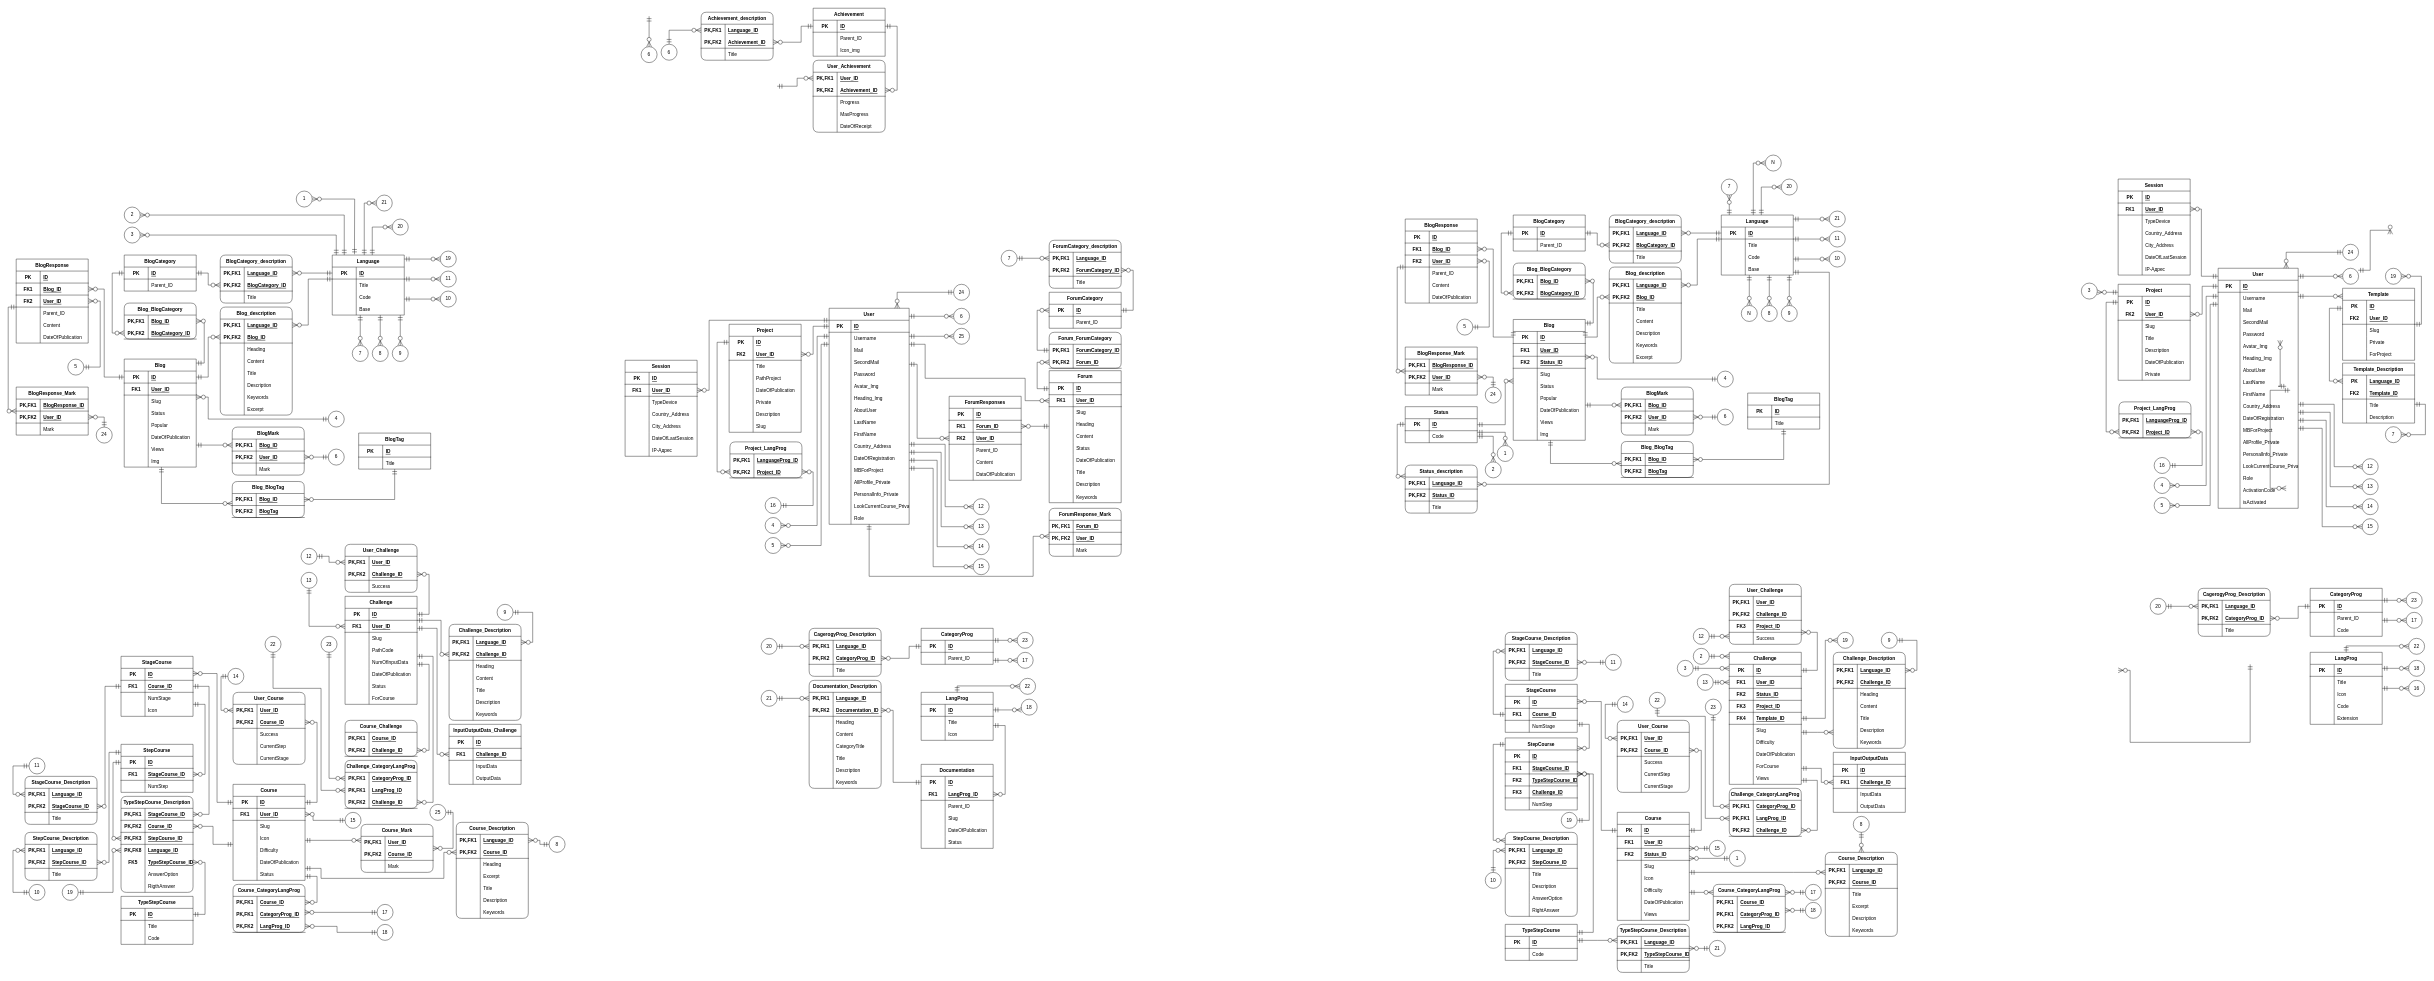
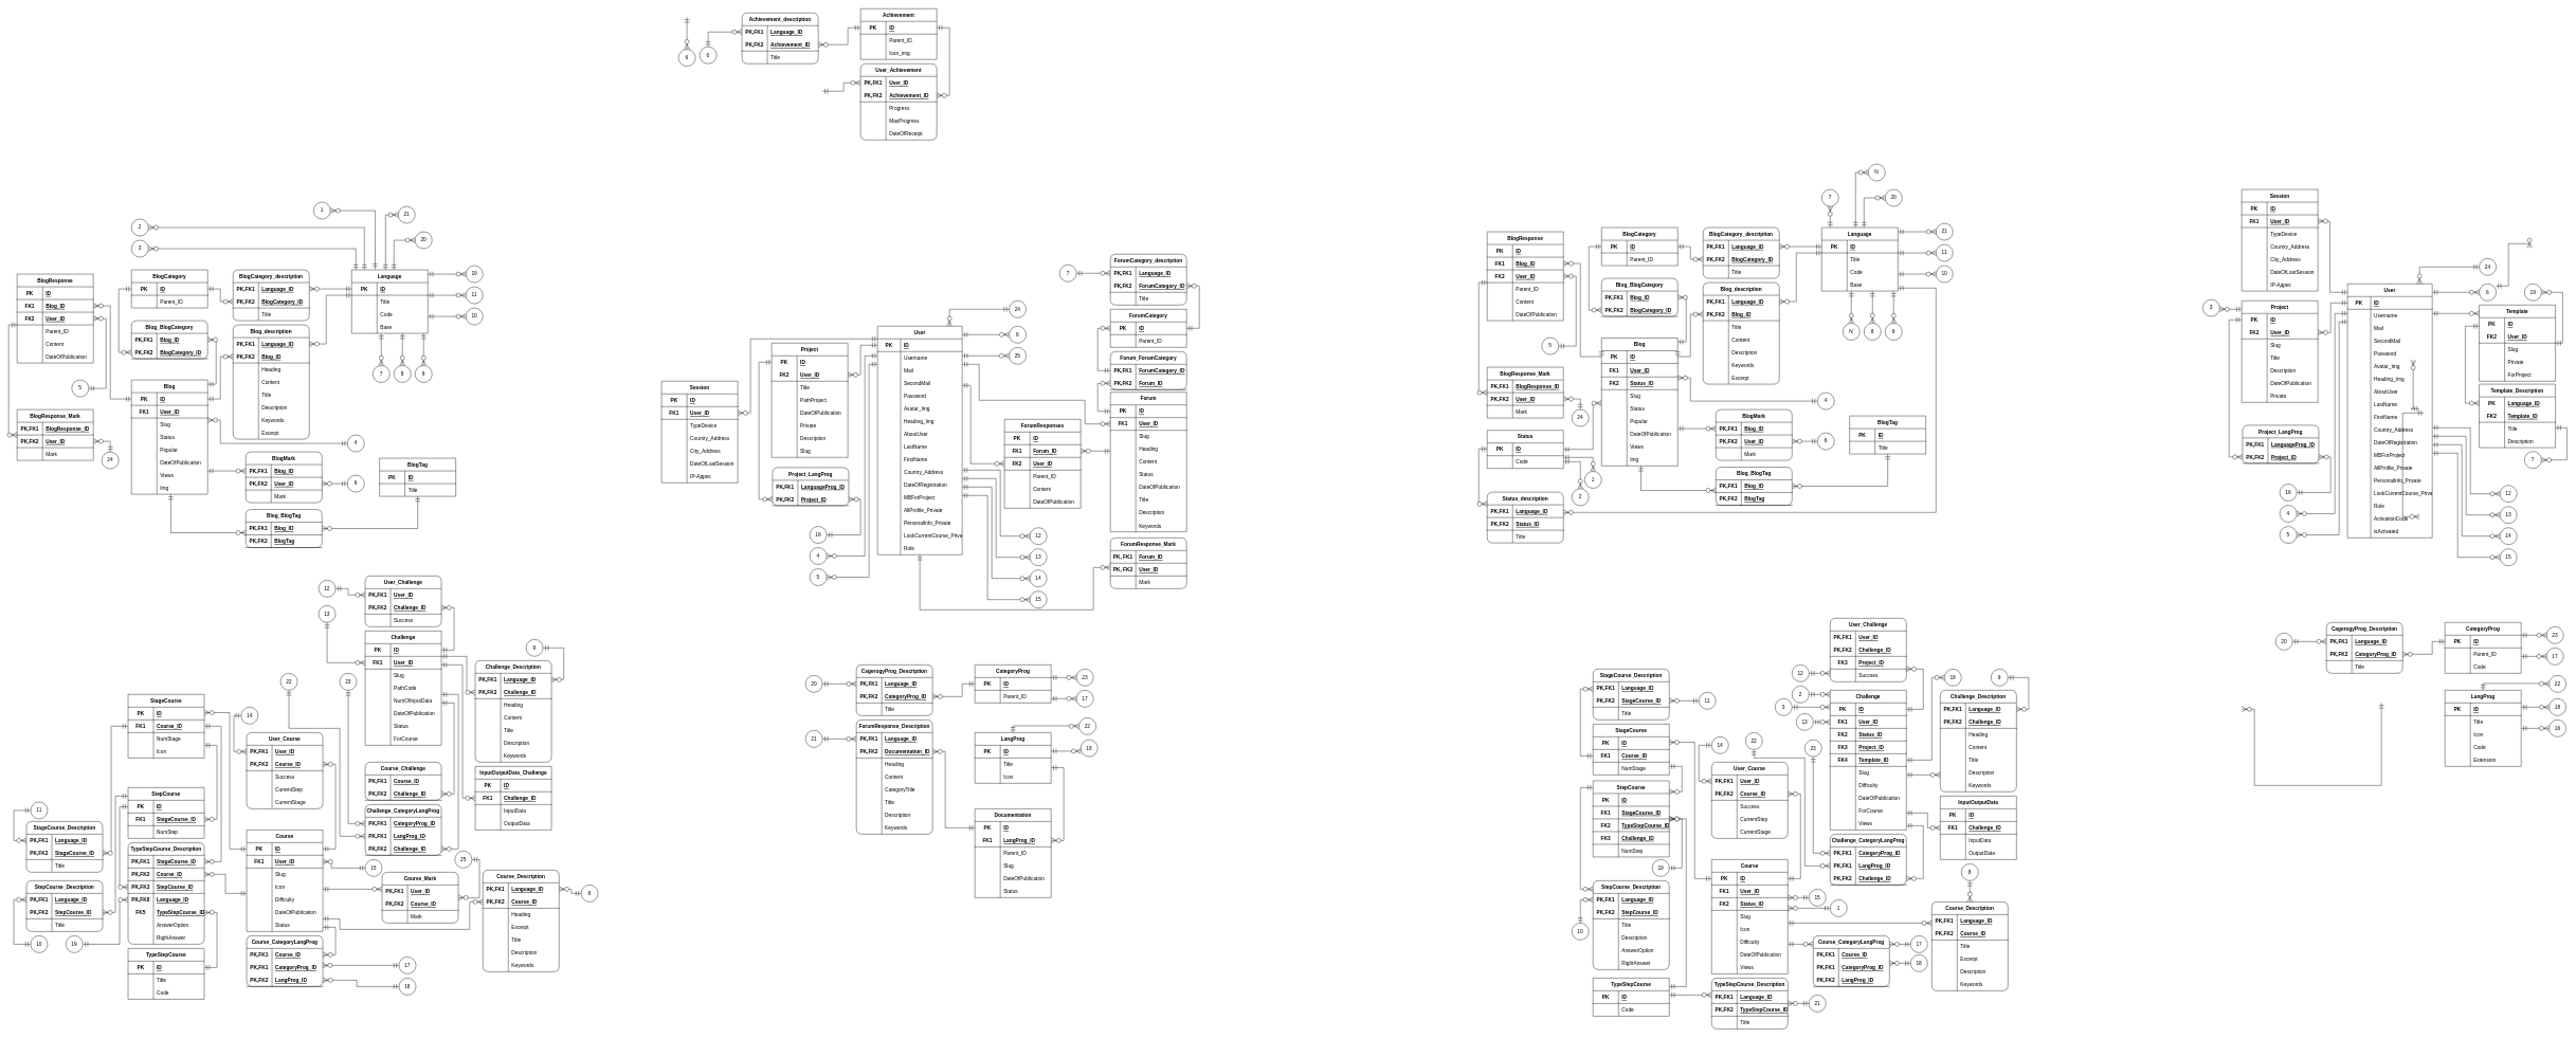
- <mxCell id="547" value="Documentation_Description" style="shape=table;startSize=30;container=1;collapsible=1;childLayout=tableLayout;fixedRows=1;rowLines=0;fontStyle=1;align=center;resizeLast=1;rounded=1;" vertex="1" parent="1"><mxGeometry x="2022" y="1700" width="180" height="270" as="geometry" /></mxCell>
+ <mxCell id="547" value="ForumResponse_Description" style="shape=table;startSize=30;container=1;collapsible=1;childLayout=tableLayout;fixedRows=1;rowLines=0;fontStyle=1;align=center;resizeLast=1;rounded=1;" vertex="1" parent="1"><mxGeometry x="2022" y="1700" width="180" height="270" as="geometry" /></mxCell>
